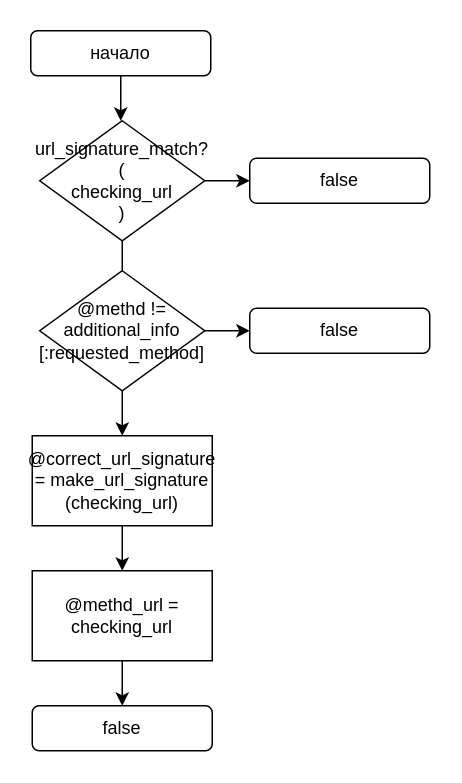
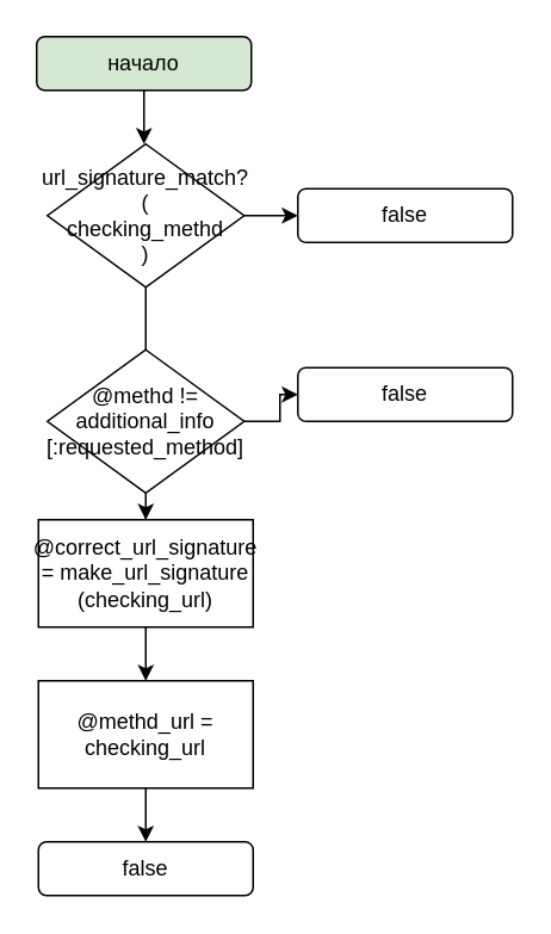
- <mxCell id="3" value="начало" style="rounded=1;whiteSpace=wrap;html=1;" vertex="1" parent="1"><mxGeometry x="20" y="20" width="120" height="30" as="geometry" /></mxCell>
+ <mxCell id="3" value="начало" style="rounded=1;whiteSpace=wrap;html=1;fillColor=#d5e8d4;" vertex="1" parent="1"><mxGeometry x="20" y="20" width="120" height="30" as="geometry" /></mxCell>
- <mxCell id="7" value="&lt;div&gt;url_signature_match?(&lt;/div&gt;&lt;div&gt;checking_url&lt;/div&gt;&lt;div&gt;)&lt;br&gt;&lt;/div&gt;" style="rhombus;whiteSpace=wrap;html=1;" vertex="1" parent="1"><mxGeometry x="26" y="80" width="110" height="80" as="geometry" /></mxCell>
+ <mxCell id="7" value="&lt;div&gt;url_signature_match?(&lt;/div&gt;&lt;div&gt;checking_methd&lt;/div&gt;&lt;div&gt;)&lt;br&gt;&lt;/div&gt;" style="rhombus;whiteSpace=wrap;html=1;" vertex="1" parent="1"><mxGeometry x="26" y="80" width="110" height="80" as="geometry" /></mxCell>
- <mxCell id="10" value="&lt;div&gt;@methd !=&lt;/div&gt;&lt;div&gt;additional_info&lt;/div&gt;&lt;div&gt;[:requested_method]&lt;br&gt;&lt;/div&gt;" style="rhombus;whiteSpace=wrap;html=1;" vertex="1" parent="1"><mxGeometry x="26" y="180" width="110" height="80" as="geometry" /></mxCell>
+ <mxCell id="10" value="&lt;div&gt;@methd !=&lt;/div&gt;&lt;div&gt;additional_info&lt;/div&gt;&lt;div&gt;[:requested_method]&lt;br&gt;&lt;/div&gt;" style="rhombus;whiteSpace=wrap;html=1;" vertex="1" parent="1"><mxGeometry x="26" y="195" width="110" height="80" as="geometry" /></mxCell>
